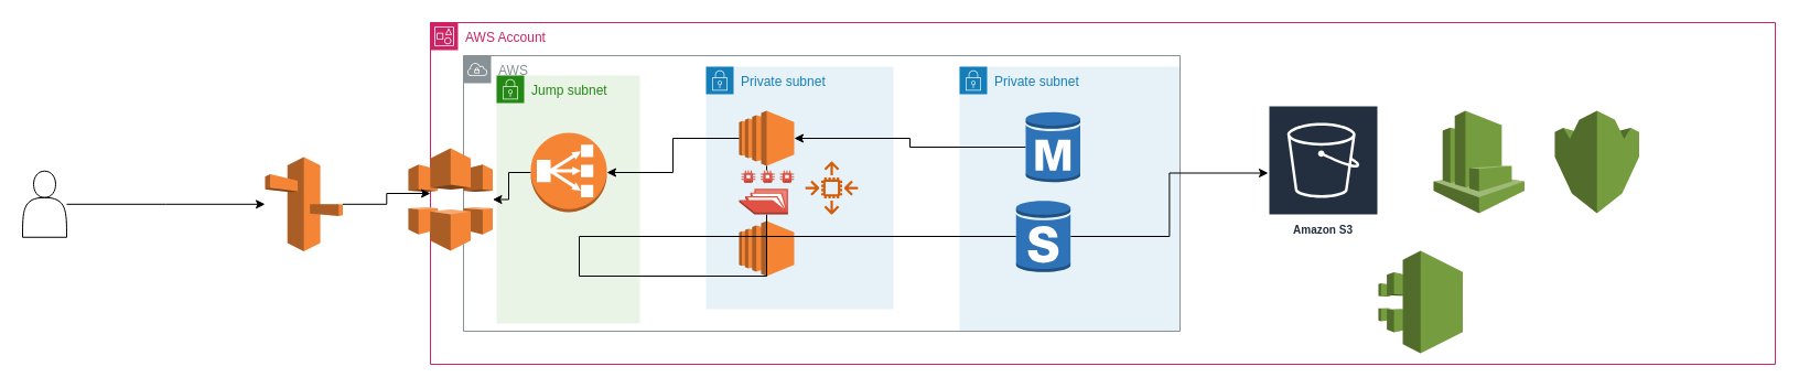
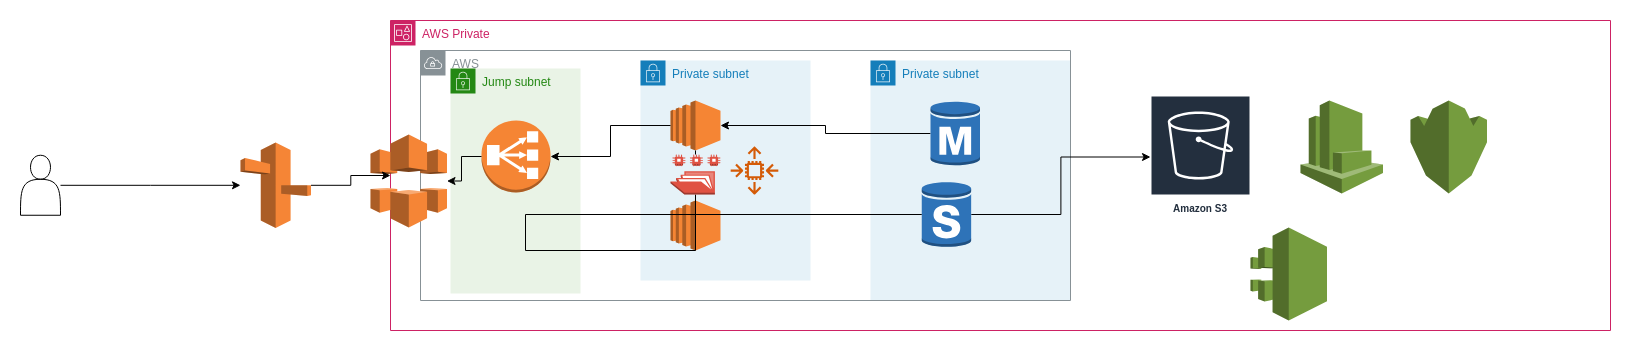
- <mxCell id="2" value="AWS Account" style="points=[[0,0],[0.25,0],[0.5,0],[0.75,0],[1,0],[1,0.25],[1,0.5],[1,0.75],[1,1],[0.75,1],[0.5,1],[0.25,1],[0,1],[0,0.75],[0,0.5],[0,0.25]];outlineConnect=0;gradientColor=none;html=1;whiteSpace=wrap;fontSize=12;fontStyle=0;container=1;pointerEvents=0;collapsible=0;recursiveResize=0;shape=mxgraph.aws4.group;grIcon=mxgraph.aws4.group_account;strokeColor=#CD2264;fillColor=none;verticalAlign=top;align=left;spacingLeft=30;fontColor=#CD2264;dashed=0;" vertex="1" parent="1"><mxGeometry x="390" y="20" width="1220" height="310" as="geometry" /></mxCell>
+ <mxCell id="2" value="AWS Private" style="points=[[0,0],[0.25,0],[0.5,0],[0.75,0],[1,0],[1,0.25],[1,0.5],[1,0.75],[1,1],[0.75,1],[0.5,1],[0.25,1],[0,1],[0,0.75],[0,0.5],[0,0.25]];outlineConnect=0;gradientColor=none;html=1;whiteSpace=wrap;fontSize=12;fontStyle=0;container=1;pointerEvents=0;collapsible=0;recursiveResize=0;shape=mxgraph.aws4.group;grIcon=mxgraph.aws4.group_account;strokeColor=#CD2264;fillColor=none;verticalAlign=top;align=left;spacingLeft=30;fontColor=#CD2264;dashed=0;" vertex="1" parent="1"><mxGeometry x="390" y="20" width="1220" height="310" as="geometry" /></mxCell>
